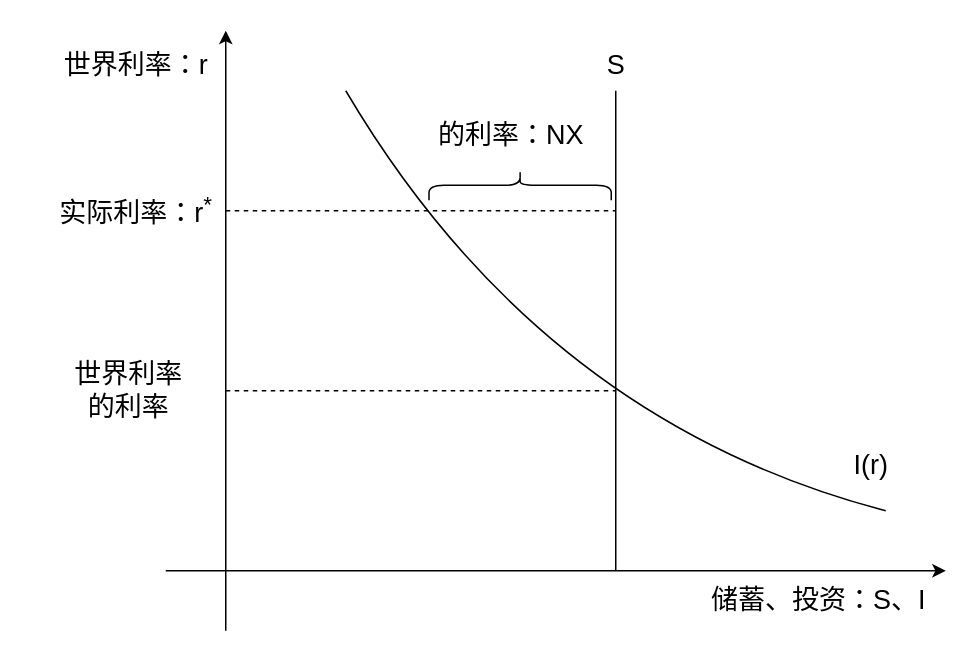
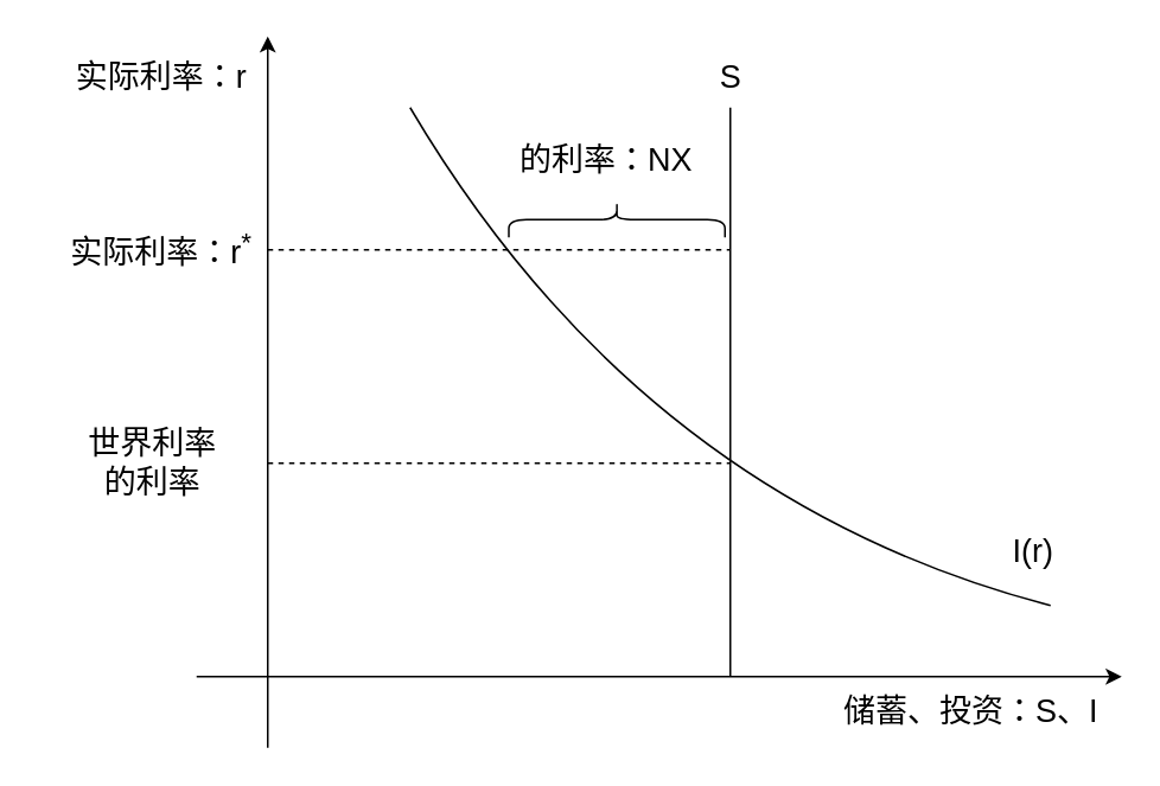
- <mxCell id="11" value="&lt;font style=&quot;font-size: 18px;&quot;&gt;世界利率：r&lt;/font&gt;" style="text;html=1;align=center;verticalAlign=middle;resizable=0;points=[];autosize=1;strokeColor=none;fillColor=none;" vertex="1" parent="1"><mxGeometry x="30" y="23" width="120" height="40" as="geometry" /></mxCell>
+ <mxCell id="11" value="&lt;font style=&quot;font-size: 18px;&quot;&gt;实际利率：r&lt;/font&gt;" style="text;html=1;align=center;verticalAlign=middle;resizable=0;points=[];autosize=1;strokeColor=none;fillColor=none;" vertex="1" parent="1"><mxGeometry x="30" y="23" width="120" height="40" as="geometry" /></mxCell>
